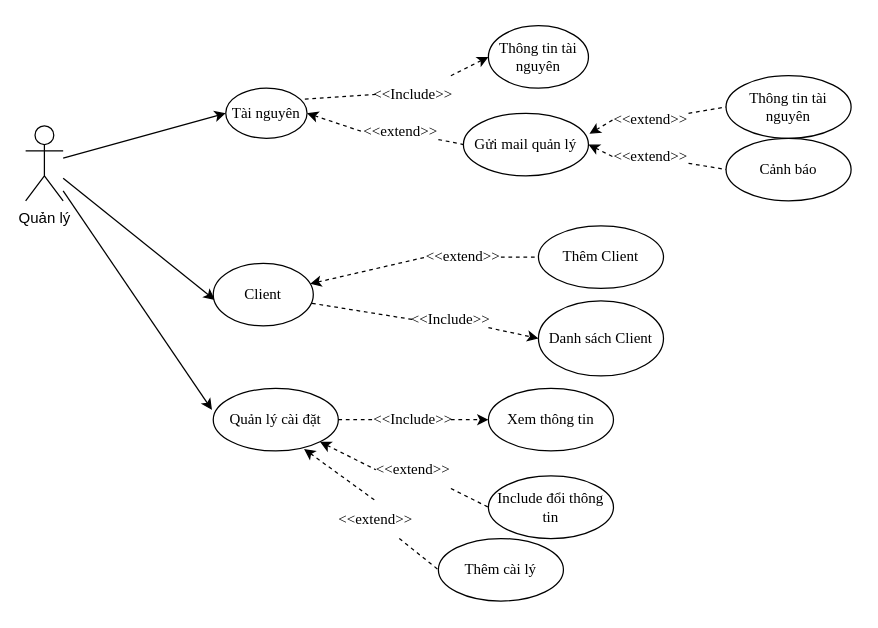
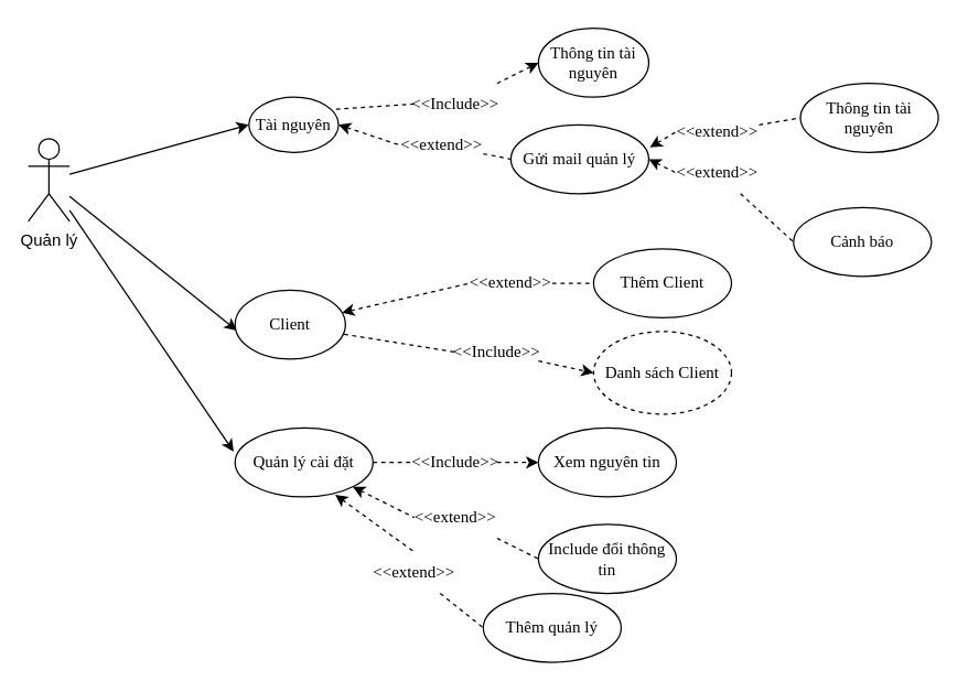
- <mxCell id="20" value="Cảnh báo" style="ellipse;whiteSpace=wrap;html=1;fontFamily=Times New Roman;" vertex="1" parent="1"><mxGeometry x="580" y="110" width="100" height="50" as="geometry" /></mxCell>
+ <mxCell id="20" value="Cảnh báo" style="ellipse;whiteSpace=wrap;html=1;fontFamily=Times New Roman;" vertex="1" parent="1"><mxGeometry x="575" y="150" width="100" height="50" as="geometry" /></mxCell>
- <mxCell id="12" value="Danh sách Client" style="ellipse;whiteSpace=wrap;html=1;fontFamily=Times New Roman;" vertex="1" parent="1"><mxGeometry x="430" y="240" width="100" height="60" as="geometry" /></mxCell>
+ <mxCell id="12" value="Danh sách Client" style="ellipse;whiteSpace=wrap;html=1;fontFamily=Times New Roman;dashed=1;" vertex="1" parent="1"><mxGeometry x="430" y="240" width="100" height="60" as="geometry" /></mxCell>
- <mxCell id="21" value="Xem thông tin" style="ellipse;whiteSpace=wrap;html=1;fontFamily=Times New Roman;" vertex="1" parent="1"><mxGeometry x="390" y="310" width="100" height="50" as="geometry" /></mxCell>
+ <mxCell id="21" value="Xem nguyên tin" style="ellipse;whiteSpace=wrap;html=1;fontFamily=Times New Roman;" vertex="1" parent="1"><mxGeometry x="390" y="310" width="100" height="50" as="geometry" /></mxCell>
- <mxCell id="22" value="Thêm cài lý" style="ellipse;whiteSpace=wrap;html=1;fontFamily=Times New Roman;" vertex="1" parent="1"><mxGeometry x="350" y="430" width="100" height="50" as="geometry" /></mxCell>
+ <mxCell id="22" value="Thêm quản lý" style="ellipse;whiteSpace=wrap;html=1;fontFamily=Times New Roman;" vertex="1" parent="1"><mxGeometry x="350" y="430" width="100" height="50" as="geometry" /></mxCell>
